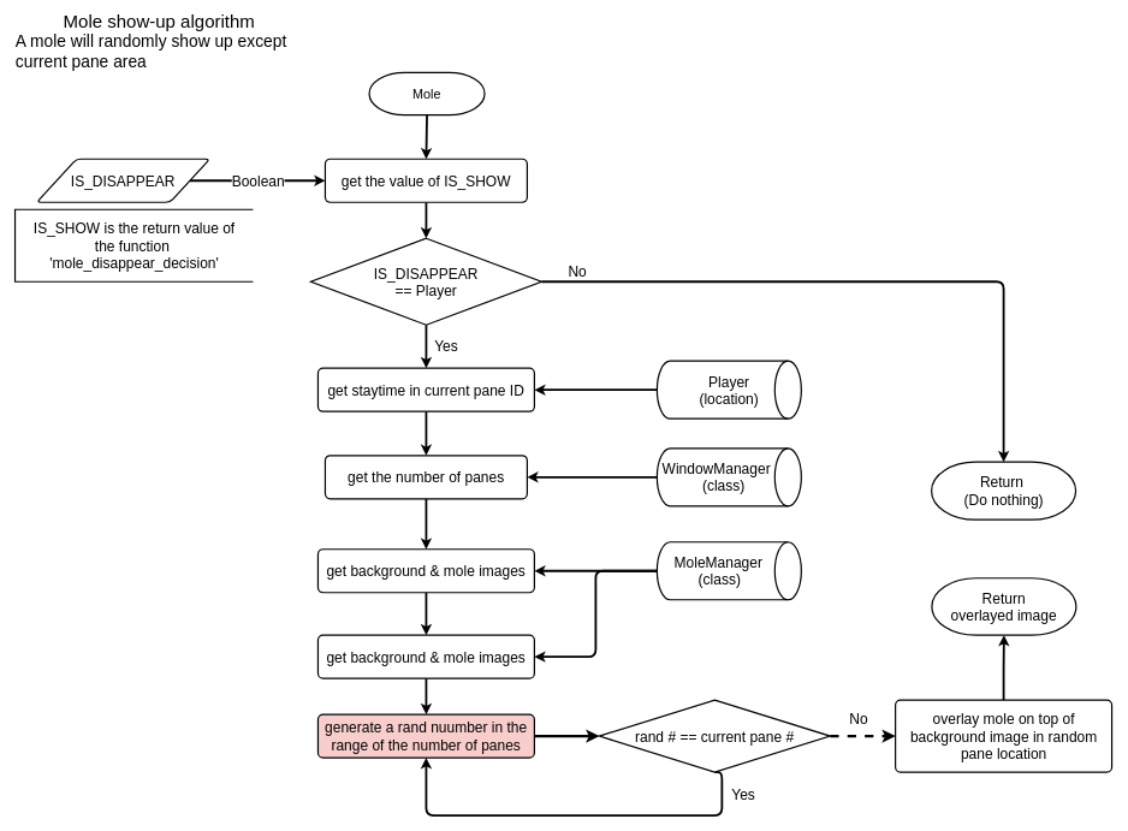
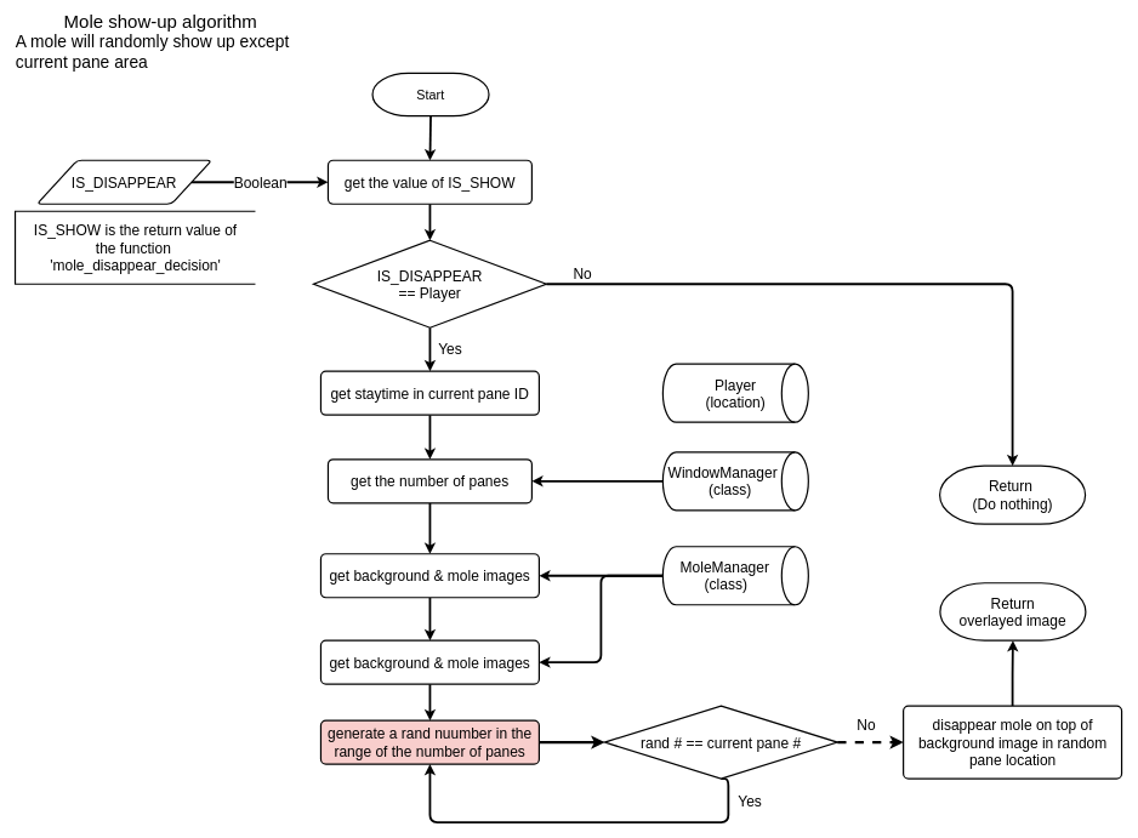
- <mxCell id="2" value="Mole" style="strokeWidth=2;html=1;shape=mxgraph.flowchart.terminator;whiteSpace=wrap;fontSize=18;" vertex="1" parent="1"><mxGeometry x="511" y="100" width="160" height="59" as="geometry" /></mxCell>
+ <mxCell id="2" value="Start" style="strokeWidth=2;html=1;shape=mxgraph.flowchart.terminator;whiteSpace=wrap;fontSize=18;" vertex="1" parent="1"><mxGeometry x="511" y="100" width="160" height="59" as="geometry" /></mxCell>
- <mxCell id="8" value="" style="endArrow=classic;html=1;fontSize=20;exitX=0;exitY=0.5;exitDx=0;exitDy=0;exitPerimeter=0;entryX=1;entryY=0.5;entryDx=0;entryDy=0;strokeWidth=3;" edge="1" parent="1" source="7" target="6"><mxGeometry width="50" height="50" relative="1" as="geometry"><mxPoint x="591" y="690" as="sourcePoint" /><mxPoint x="641" y="640" as="targetPoint" /></mxGeometry></mxCell>
- <mxCell id="36" value="overlay mole on top of background image in random pane location" style="rounded=1;whiteSpace=wrap;html=1;absoluteArcSize=1;arcSize=14;strokeWidth=2;fontSize=20;align=center;" vertex="1" parent="1"><mxGeometry x="1240.5" y="970" width="300" height="100" as="geometry" /></mxCell>
+ <mxCell id="36" value="disappear mole on top of background image in random pane location" style="rounded=1;whiteSpace=wrap;html=1;absoluteArcSize=1;arcSize=14;strokeWidth=2;fontSize=20;align=center;" vertex="1" parent="1"><mxGeometry x="1240.5" y="970" width="300" height="100" as="geometry" /></mxCell>
